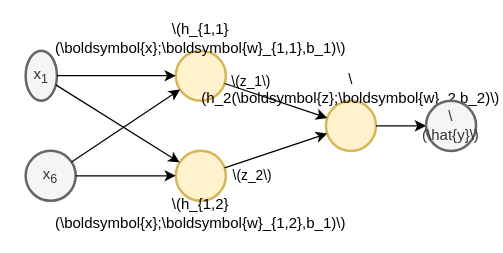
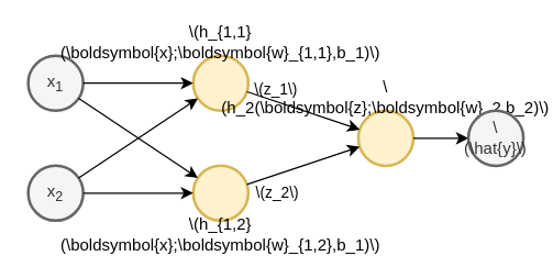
- <mxCell id="5" value="x&lt;sub&gt;1&lt;/sub&gt;" style="ellipse;whiteSpace=wrap;html=1;aspect=fixed;fillColor=#f5f5f5;strokeColor=#666666;strokeWidth=2;fontColor=#333333;" parent="1" vertex="1"><mxGeometry x="20" y="39.91" width="25" height="40" as="geometry" /></mxCell>
+ <mxCell id="5" value="x&lt;sub&gt;1&lt;/sub&gt;" style="ellipse;whiteSpace=wrap;html=1;aspect=fixed;fillColor=#f5f5f5;strokeColor=#666666;strokeWidth=2;fontColor=#333333;" parent="1" vertex="1"><mxGeometry x="20" y="39.91" width="40" height="40" as="geometry" /></mxCell>
- <mxCell id="6" value="x&lt;sub&gt;6&lt;/sub&gt;" style="ellipse;whiteSpace=wrap;html=1;aspect=fixed;fillColor=#f5f5f5;strokeColor=#666666;strokeWidth=2;fontColor=#333333;" parent="1" vertex="1"><mxGeometry x="20" y="119.91" width="40" height="40" as="geometry" /></mxCell>
+ <mxCell id="6" value="x&lt;sub&gt;2&lt;/sub&gt;" style="ellipse;whiteSpace=wrap;html=1;aspect=fixed;fillColor=#f5f5f5;strokeColor=#666666;strokeWidth=2;fontColor=#333333;" parent="1" vertex="1"><mxGeometry x="20" y="119.91" width="40" height="40" as="geometry" /></mxCell>
